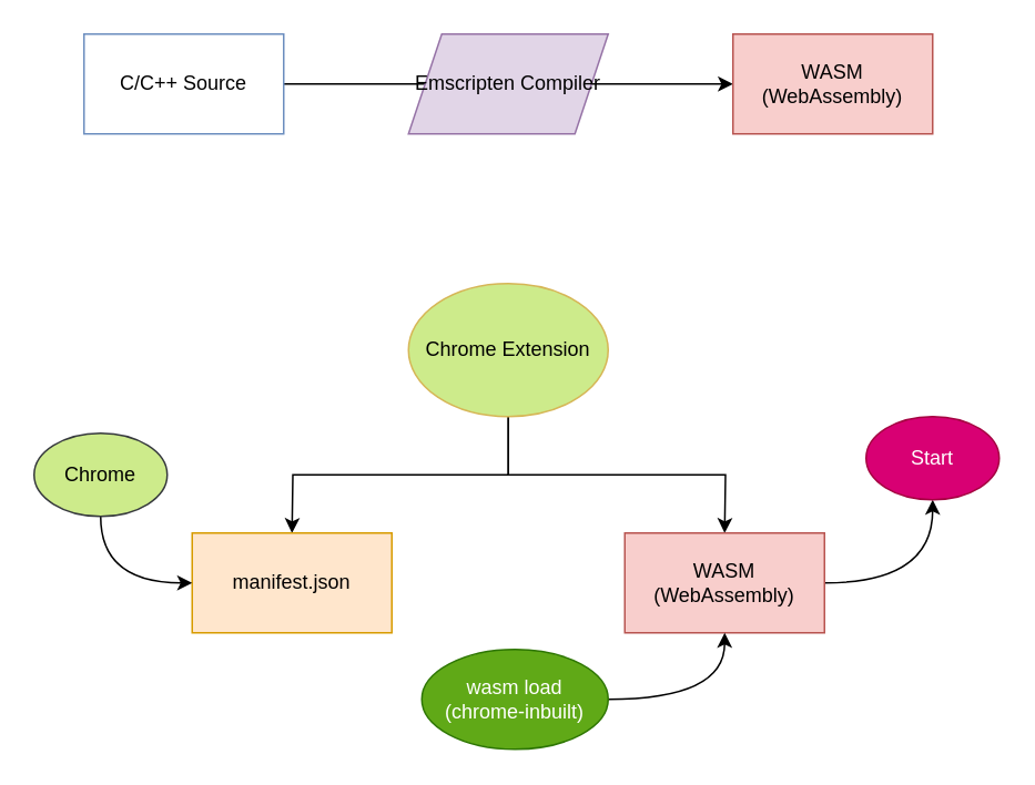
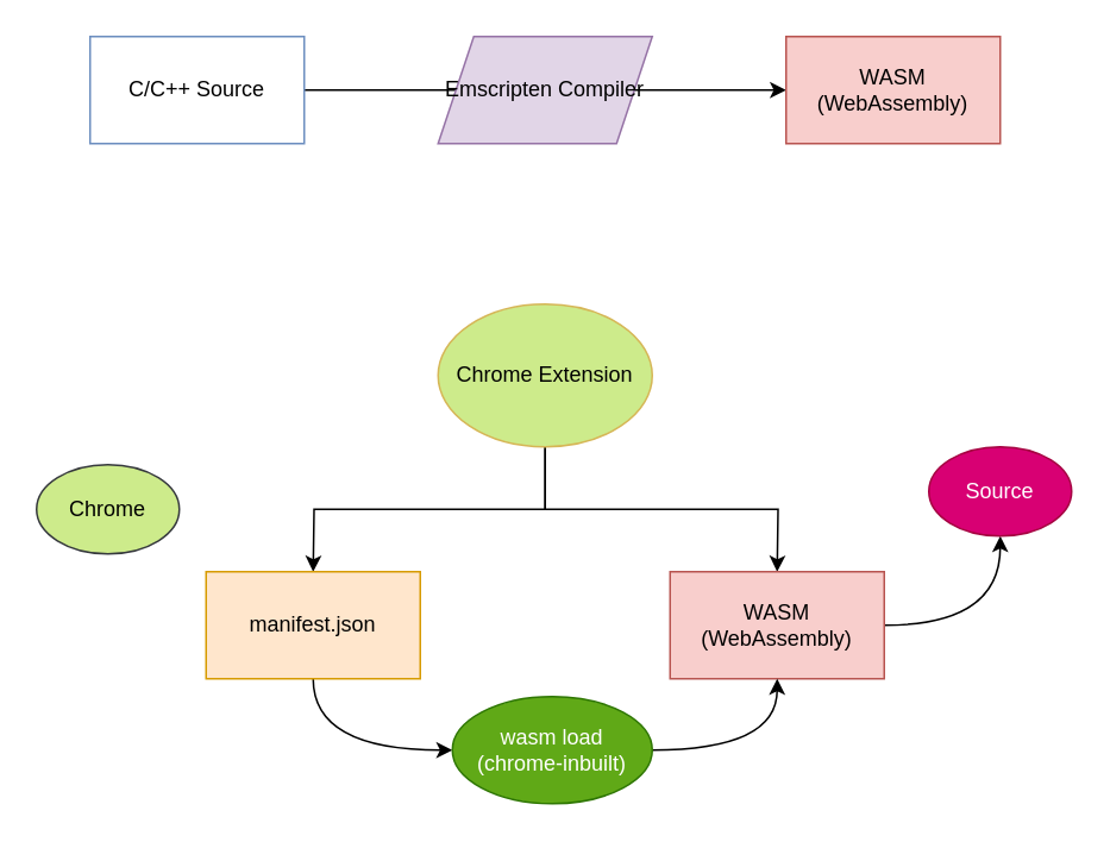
- <mxCell id="18" value="Start" style="ellipse;whiteSpace=wrap;html=1;fillColor=#d80073;fontColor=#ffffff;strokeColor=#A50040;" parent="1" vertex="1"><mxGeometry x="520" y="250" width="80" height="50" as="geometry" /></mxCell>
+ <mxCell id="18" value="Source" style="ellipse;whiteSpace=wrap;html=1;fillColor=#d80073;fontColor=#ffffff;strokeColor=#A50040;" parent="1" vertex="1"><mxGeometry x="520" y="250" width="80" height="50" as="geometry" /></mxCell>
- <mxCell id="14" style="edgeStyle=orthogonalEdgeStyle;curved=1;rounded=0;orthogonalLoop=1;jettySize=auto;html=1;exitX=0.5;exitY=1;exitDx=0;exitDy=0;entryX=0;entryY=0.5;entryDx=0;entryDy=0;" parent="1" source="15" target="13" edge="1"><mxGeometry relative="1" as="geometry" /></mxCell>
+ <mxCell id="12" style="edgeStyle=orthogonalEdgeStyle;curved=1;rounded=0;orthogonalLoop=1;jettySize=auto;html=1;exitX=0.5;exitY=1;exitDx=0;exitDy=0;entryX=0;entryY=0.5;entryDx=0;entryDy=0;" parent="1" source="13" target="17" edge="1"><mxGeometry relative="1" as="geometry" /></mxCell>
